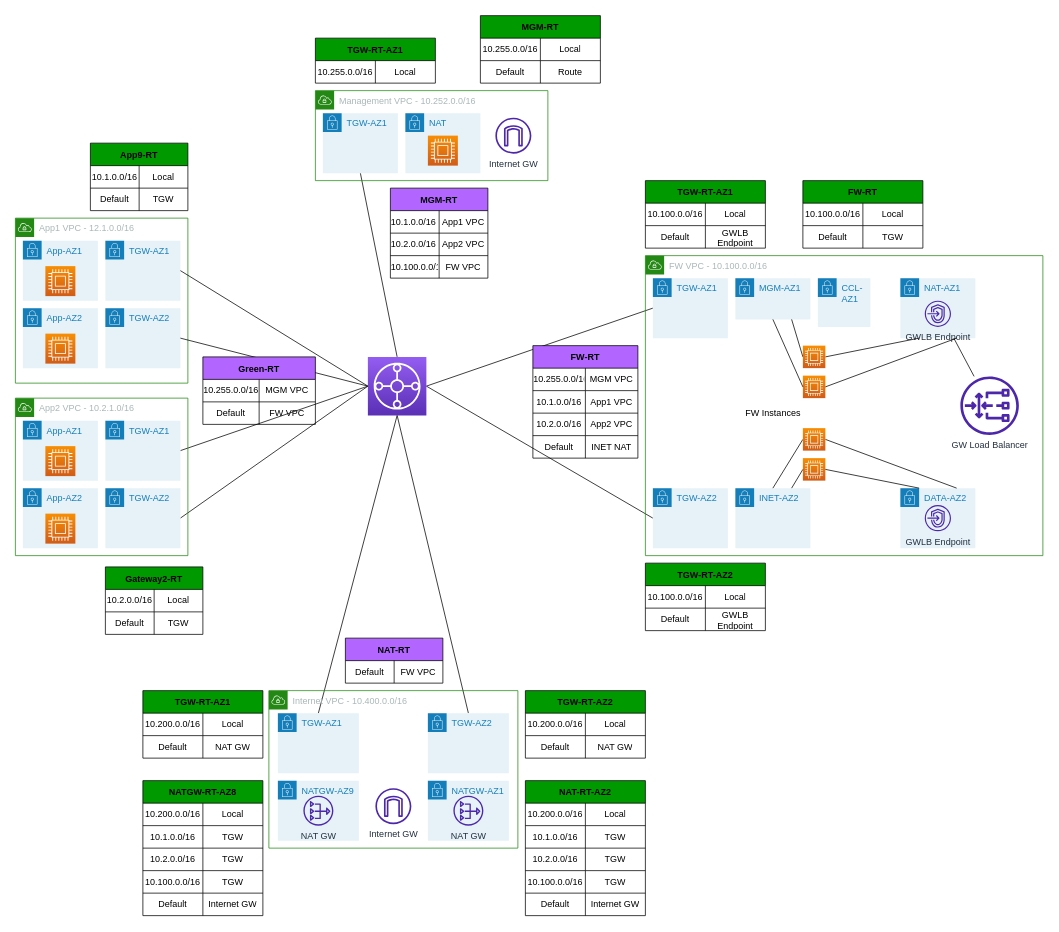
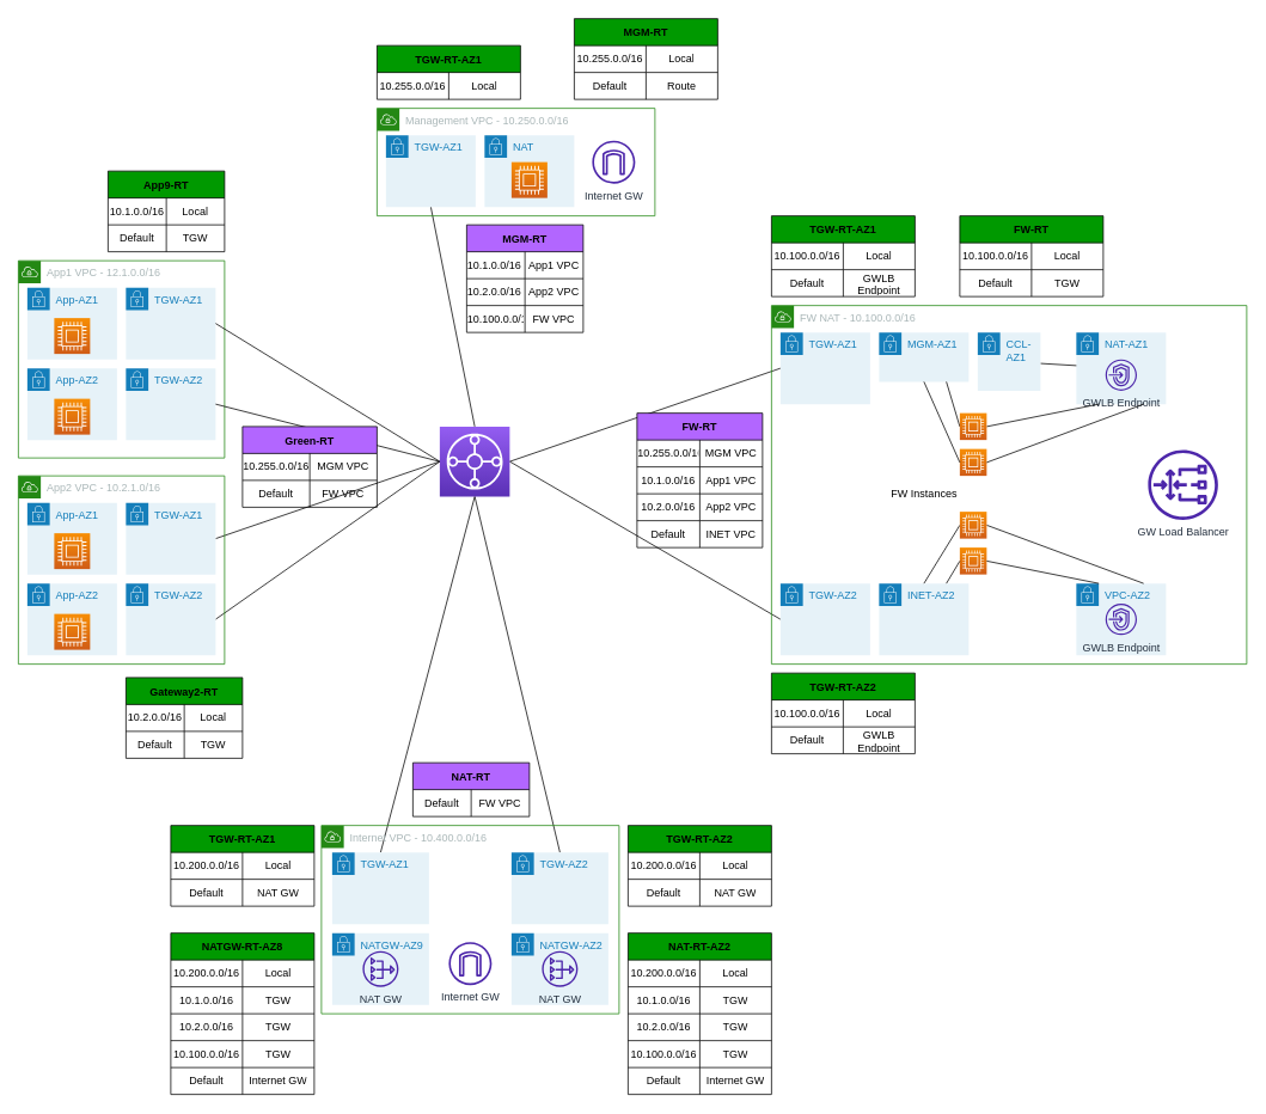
- <mxCell id="154" value="Management VPC - 10.252.0.0/16" style="points=[[0,0],[0.25,0],[0.5,0],[0.75,0],[1,0],[1,0.25],[1,0.5],[1,0.75],[1,1],[0.75,1],[0.5,1],[0.25,1],[0,1],[0,0.75],[0,0.5],[0,0.25]];outlineConnect=0;gradientColor=none;html=1;whiteSpace=wrap;fontSize=12;fontStyle=0;container=1;pointerEvents=0;collapsible=0;recursiveResize=0;shape=mxgraph.aws4.group;grIcon=mxgraph.aws4.group_vpc;strokeColor=#248814;fillColor=none;verticalAlign=top;align=left;spacingLeft=30;fontColor=#AAB7B8;dashed=0;" parent="1" vertex="1"><mxGeometry x="420" y="120" width="310" height="120" as="geometry" /></mxCell>
+ <mxCell id="154" value="Management VPC - 10.250.0.0/16" style="points=[[0,0],[0.25,0],[0.5,0],[0.75,0],[1,0],[1,0.25],[1,0.5],[1,0.75],[1,1],[0.75,1],[0.5,1],[0.25,1],[0,1],[0,0.75],[0,0.5],[0,0.25]];outlineConnect=0;gradientColor=none;html=1;whiteSpace=wrap;fontSize=12;fontStyle=0;container=1;pointerEvents=0;collapsible=0;recursiveResize=0;shape=mxgraph.aws4.group;grIcon=mxgraph.aws4.group_vpc;strokeColor=#248814;fillColor=none;verticalAlign=top;align=left;spacingLeft=30;fontColor=#AAB7B8;dashed=0;" parent="1" vertex="1"><mxGeometry x="420" y="120" width="310" height="120" as="geometry" /></mxCell>
- <mxCell id="47" value="FW VPC - 10.100.0.0/16" style="points=[[0,0],[0.25,0],[0.5,0],[0.75,0],[1,0],[1,0.25],[1,0.5],[1,0.75],[1,1],[0.75,1],[0.5,1],[0.25,1],[0,1],[0,0.75],[0,0.5],[0,0.25]];outlineConnect=0;gradientColor=none;html=1;whiteSpace=wrap;fontSize=12;fontStyle=0;container=1;pointerEvents=0;collapsible=0;recursiveResize=0;shape=mxgraph.aws4.group;grIcon=mxgraph.aws4.group_vpc;strokeColor=#248814;fillColor=none;verticalAlign=top;align=left;spacingLeft=30;fontColor=#AAB7B8;dashed=0;" parent="1" vertex="1"><mxGeometry x="860" y="340" width="530" height="400" as="geometry" /></mxCell>
+ <mxCell id="47" value="FW NAT - 10.100.0.0/16" style="points=[[0,0],[0.25,0],[0.5,0],[0.75,0],[1,0],[1,0.25],[1,0.5],[1,0.75],[1,1],[0.75,1],[0.5,1],[0.25,1],[0,1],[0,0.75],[0,0.5],[0,0.25]];outlineConnect=0;gradientColor=none;html=1;whiteSpace=wrap;fontSize=12;fontStyle=0;container=1;pointerEvents=0;collapsible=0;recursiveResize=0;shape=mxgraph.aws4.group;grIcon=mxgraph.aws4.group_vpc;strokeColor=#248814;fillColor=none;verticalAlign=top;align=left;spacingLeft=30;fontColor=#AAB7B8;dashed=0;" parent="1" vertex="1"><mxGeometry x="860" y="340" width="530" height="400" as="geometry" /></mxCell>
- <mxCell id="64" style="edgeStyle=none;rounded=0;orthogonalLoop=1;jettySize=auto;html=1;endArrow=none;endFill=0;" parent="47" source="51" target="65" edge="1"><mxGeometry relative="1" as="geometry" /></mxCell>
+ <mxCell id="64" style="edgeStyle=none;rounded=0;orthogonalLoop=1;jettySize=auto;html=1;endArrow=none;endFill=0;" parent="47" source="51" target="71" edge="1"><mxGeometry relative="1" as="geometry" /></mxCell>
- <mxCell id="93" value="INET NAT" style="shape=partialRectangle;html=1;whiteSpace=wrap;connectable=0;fillColor=none;top=0;left=0;bottom=0;right=0;overflow=hidden;" parent="91" vertex="1"><mxGeometry x="70" width="70" height="30" as="geometry"><mxRectangle width="70" height="30" as="alternateBounds" /></mxGeometry></mxCell>
+ <mxCell id="93" value="INET VPC" style="shape=partialRectangle;html=1;whiteSpace=wrap;connectable=0;fillColor=none;top=0;left=0;bottom=0;right=0;overflow=hidden;" parent="91" vertex="1"><mxGeometry x="70" width="70" height="30" as="geometry"><mxRectangle width="70" height="30" as="alternateBounds" /></mxGeometry></mxCell>
- <mxCell id="54" value="DATA-AZ2" style="points=[[0,0],[0.25,0],[0.5,0],[0.75,0],[1,0],[1,0.25],[1,0.5],[1,0.75],[1,1],[0.75,1],[0.5,1],[0.25,1],[0,1],[0,0.75],[0,0.5],[0,0.25]];outlineConnect=0;gradientColor=none;html=1;whiteSpace=wrap;fontSize=12;fontStyle=0;container=1;pointerEvents=0;collapsible=0;recursiveResize=0;shape=mxgraph.aws4.group;grIcon=mxgraph.aws4.group_security_group;grStroke=0;strokeColor=#147EBA;fillColor=#E6F2F8;verticalAlign=top;align=left;spacingLeft=30;fontColor=#147EBA;dashed=0;" parent="47" vertex="1"><mxGeometry x="340" y="310" width="100" height="80" as="geometry" /></mxCell>
+ <mxCell id="54" value="VPC-AZ2" style="points=[[0,0],[0.25,0],[0.5,0],[0.75,0],[1,0],[1,0.25],[1,0.5],[1,0.75],[1,1],[0.75,1],[0.5,1],[0.25,1],[0,1],[0,0.75],[0,0.5],[0,0.25]];outlineConnect=0;gradientColor=none;html=1;whiteSpace=wrap;fontSize=12;fontStyle=0;container=1;pointerEvents=0;collapsible=0;recursiveResize=0;shape=mxgraph.aws4.group;grIcon=mxgraph.aws4.group_security_group;grStroke=0;strokeColor=#147EBA;fillColor=#E6F2F8;verticalAlign=top;align=left;spacingLeft=30;fontColor=#147EBA;dashed=0;" parent="47" vertex="1"><mxGeometry x="340" y="310" width="100" height="80" as="geometry" /></mxCell>
- <mxCell id="99" value="NATGW-AZ1" style="points=[[0,0],[0.25,0],[0.5,0],[0.75,0],[1,0],[1,0.25],[1,0.5],[1,0.75],[1,1],[0.75,1],[0.5,1],[0.25,1],[0,1],[0,0.75],[0,0.5],[0,0.25]];outlineConnect=0;gradientColor=none;html=1;whiteSpace=wrap;fontSize=12;fontStyle=0;container=1;pointerEvents=0;collapsible=0;recursiveResize=0;shape=mxgraph.aws4.group;grIcon=mxgraph.aws4.group_security_group;grStroke=0;strokeColor=#147EBA;fillColor=#E6F2F8;verticalAlign=top;align=left;spacingLeft=30;fontColor=#147EBA;dashed=0;" parent="94" vertex="1"><mxGeometry x="212" y="120" width="108" height="80" as="geometry" /></mxCell>
+ <mxCell id="99" value="NATGW-AZ2" style="points=[[0,0],[0.25,0],[0.5,0],[0.75,0],[1,0],[1,0.25],[1,0.5],[1,0.75],[1,1],[0.75,1],[0.5,1],[0.25,1],[0,1],[0,0.75],[0,0.5],[0,0.25]];outlineConnect=0;gradientColor=none;html=1;whiteSpace=wrap;fontSize=12;fontStyle=0;container=1;pointerEvents=0;collapsible=0;recursiveResize=0;shape=mxgraph.aws4.group;grIcon=mxgraph.aws4.group_security_group;grStroke=0;strokeColor=#147EBA;fillColor=#E6F2F8;verticalAlign=top;align=left;spacingLeft=30;fontColor=#147EBA;dashed=0;" parent="94" vertex="1"><mxGeometry x="212" y="120" width="108" height="80" as="geometry" /></mxCell>
